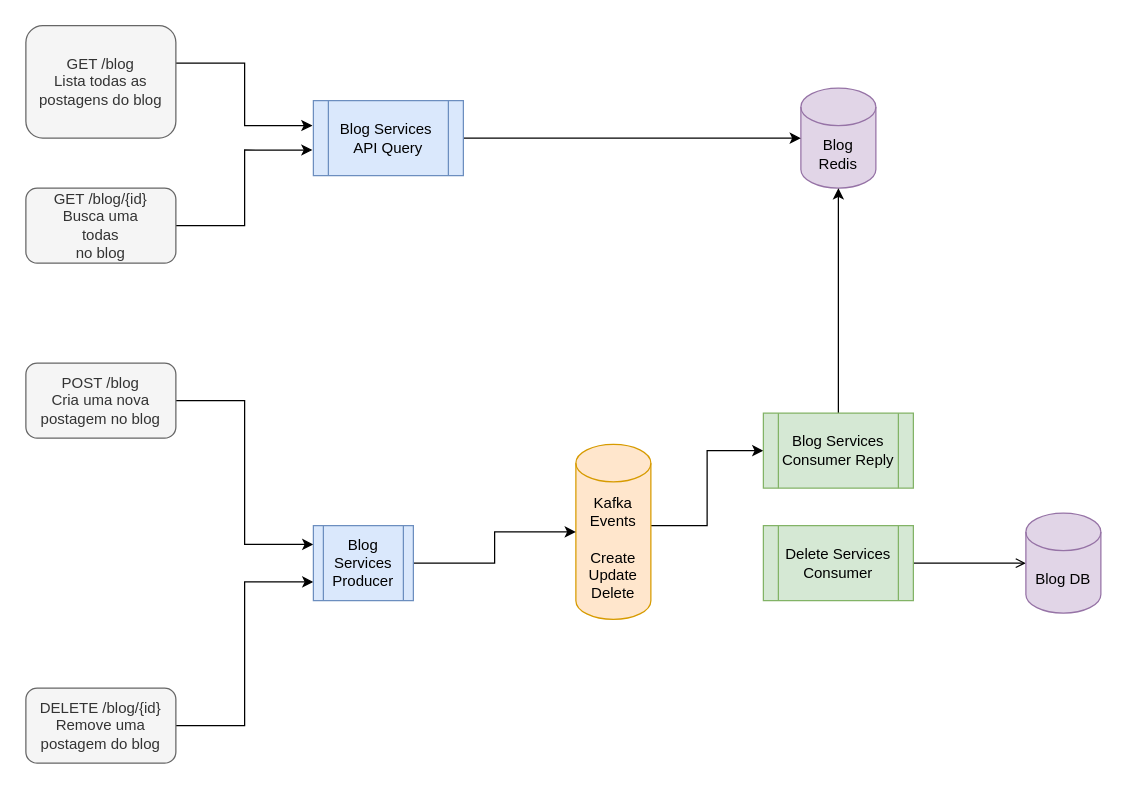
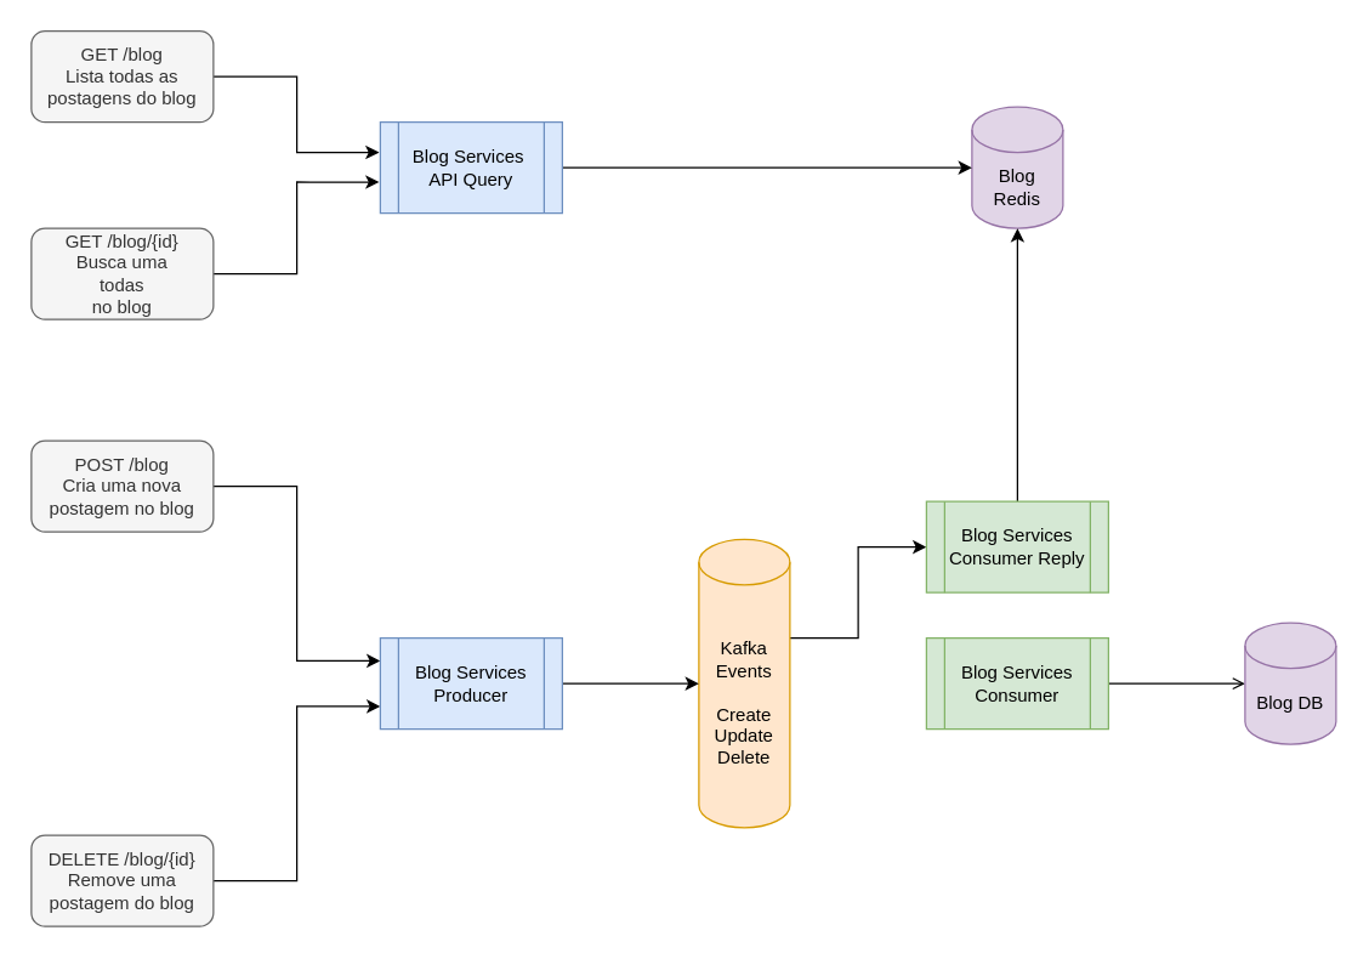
- <mxCell id="5" value="GET /blog&lt;br&gt;Lista todas as &lt;br&gt;postagens do blog" style="rounded=1;whiteSpace=wrap;html=1;fillColor=#f5f5f5;fontColor=#333333;strokeColor=#666666;" parent="1" vertex="1"><mxGeometry x="20" y="20" width="120" height="90" as="geometry" /></mxCell>
+ <mxCell id="5" value="GET /blog&lt;br&gt;Lista todas as &lt;br&gt;postagens do blog" style="rounded=1;whiteSpace=wrap;html=1;fillColor=#f5f5f5;fontColor=#333333;strokeColor=#666666;" parent="1" vertex="1"><mxGeometry x="20" y="20" width="120" height="60" as="geometry" /></mxCell>
- <mxCell id="11" value="Kafka&lt;br&gt;Events&lt;br&gt;&lt;br&gt;Create&lt;br&gt;Update&lt;br&gt;Delete" style="shape=cylinder3;whiteSpace=wrap;html=1;boundedLbl=1;backgroundOutline=1;size=15;fillColor=#ffe6cc;strokeColor=#d79b00;" vertex="1" parent="1"><mxGeometry x="460" y="355" width="60" height="140" as="geometry" /></mxCell>
+ <mxCell id="11" value="Kafka&lt;br&gt;Events&lt;br&gt;&lt;br&gt;Create&lt;br&gt;Update&lt;br&gt;Delete" style="shape=cylinder3;whiteSpace=wrap;html=1;boundedLbl=1;backgroundOutline=1;size=15;fillColor=#ffe6cc;strokeColor=#d79b00;" vertex="1" parent="1"><mxGeometry x="460" y="355" width="60" height="190" as="geometry" /></mxCell>
- <mxCell id="13" value="Blog Services Producer" style="shape=process;whiteSpace=wrap;html=1;backgroundOutline=1;fillColor=#dae8fc;strokeColor=#6c8ebf;" vertex="1" parent="1"><mxGeometry x="250" y="420" width="80" height="60" as="geometry" /></mxCell>
+ <mxCell id="13" value="Blog Services Producer" style="shape=process;whiteSpace=wrap;html=1;backgroundOutline=1;fillColor=#dae8fc;strokeColor=#6c8ebf;" vertex="1" parent="1"><mxGeometry x="250" y="420" width="120" height="60" as="geometry" /></mxCell>
- <mxCell id="15" value="Delete Services&lt;br&gt;Consumer" style="shape=process;whiteSpace=wrap;html=1;backgroundOutline=1;fillColor=#d5e8d4;strokeColor=#82b366;" vertex="1" parent="1"><mxGeometry x="610" y="420" width="120" height="60" as="geometry" /></mxCell>
+ <mxCell id="15" value="Blog Services&lt;br&gt;Consumer" style="shape=process;whiteSpace=wrap;html=1;backgroundOutline=1;fillColor=#d5e8d4;strokeColor=#82b366;" vertex="1" parent="1"><mxGeometry x="610" y="420" width="120" height="60" as="geometry" /></mxCell>
